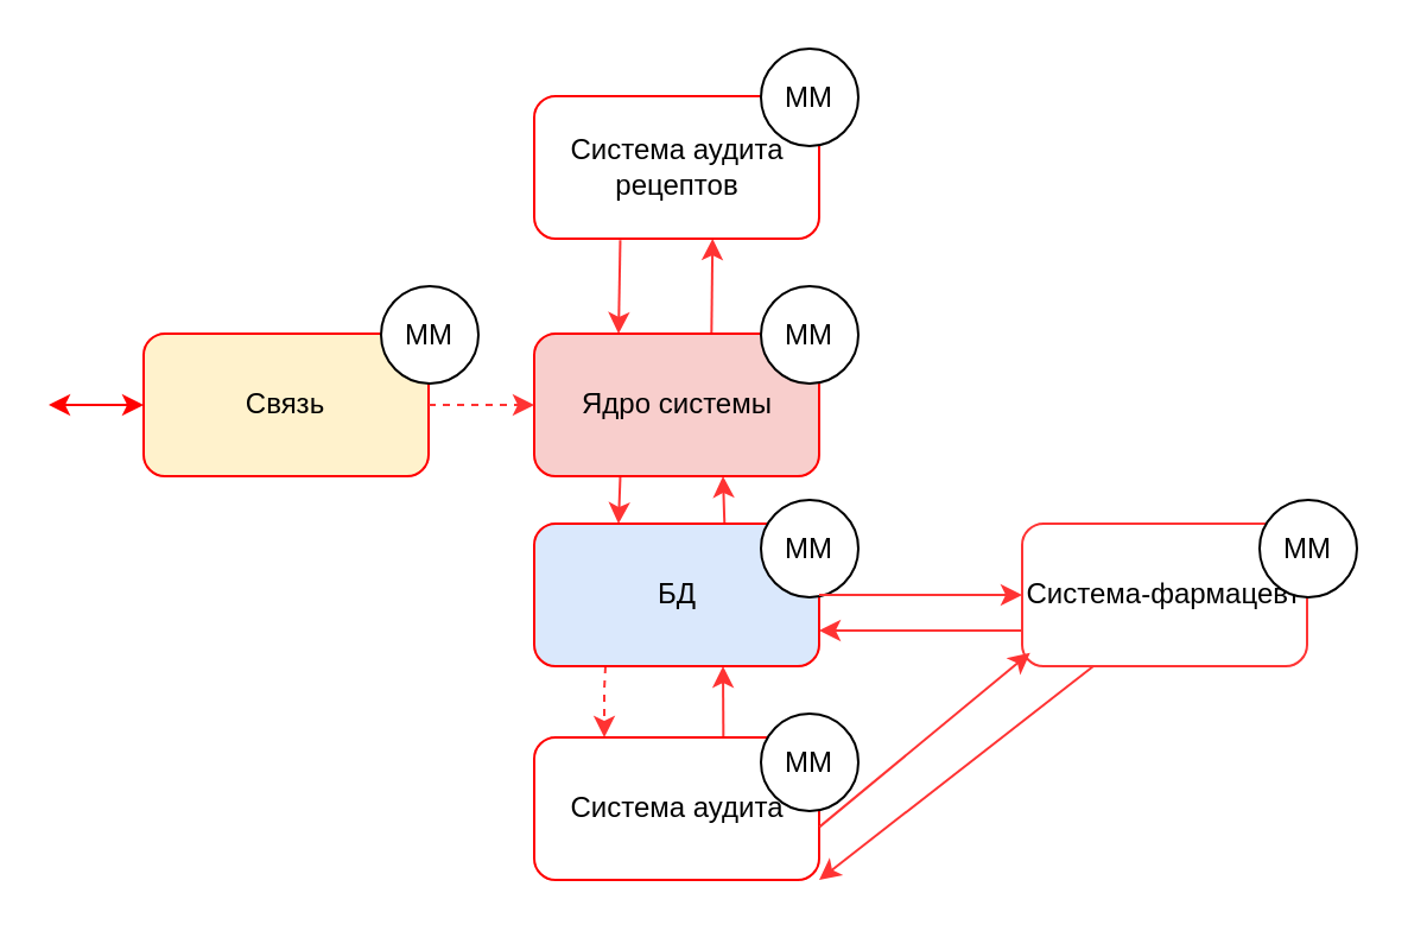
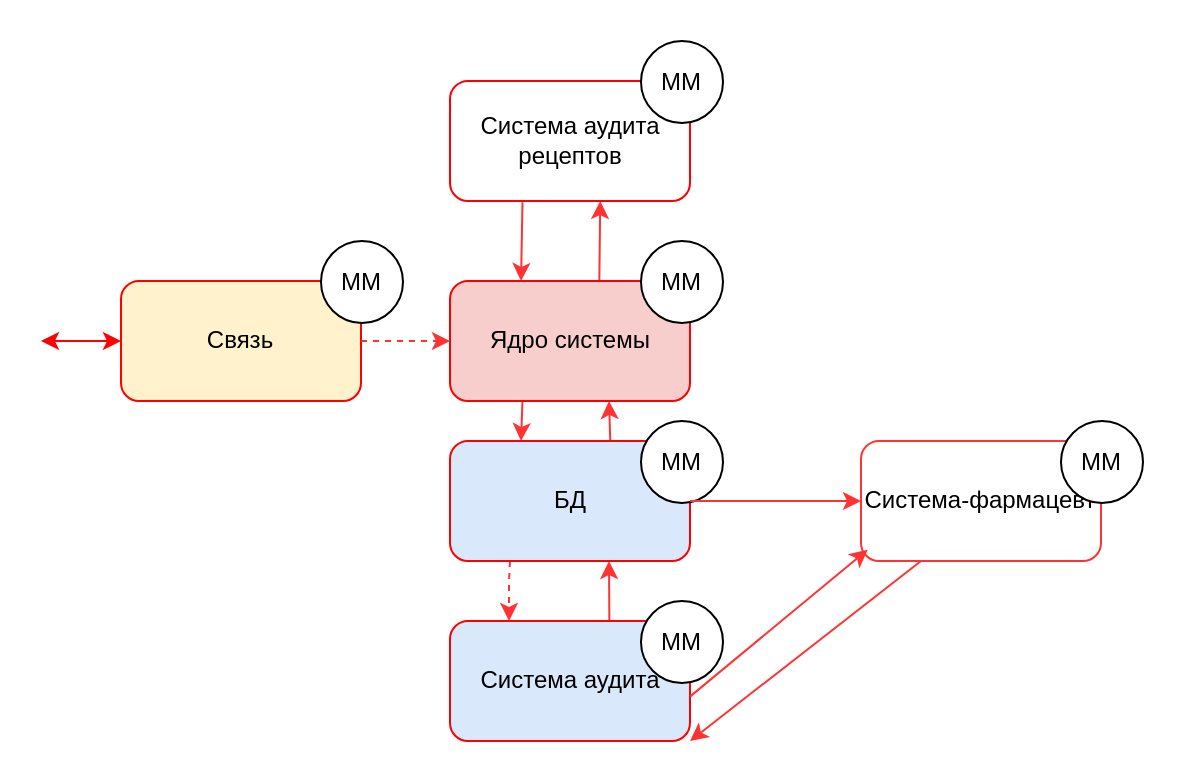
- <mxCell id="24" value="" style="endArrow=classic;html=1;rounded=0;exitX=0;exitY=0.75;exitDx=0;exitDy=0;entryX=1;entryY=0.75;entryDx=0;entryDy=0;strokeColor=#FF3333;" edge="1" parent="1" source="22" target="11"><mxGeometry width="50" height="50" relative="1" as="geometry"><mxPoint x="294.5" y="310" as="sourcePoint" /><mxPoint x="344.5" y="260" as="targetPoint" /></mxGeometry></mxCell>
- <mxCell id="14" value="Система аудита" style="rounded=1;whiteSpace=wrap;html=1;strokeColor=#FF0000;" vertex="1" parent="13"><mxGeometry y="10" width="120" height="60" as="geometry" /></mxCell>
+ <mxCell id="14" value="Система аудита" style="rounded=1;whiteSpace=wrap;html=1;strokeColor=#FF0000;fillColor=#dae8fc;" vertex="1" parent="13"><mxGeometry y="10" width="120" height="60" as="geometry" /></mxCell>
